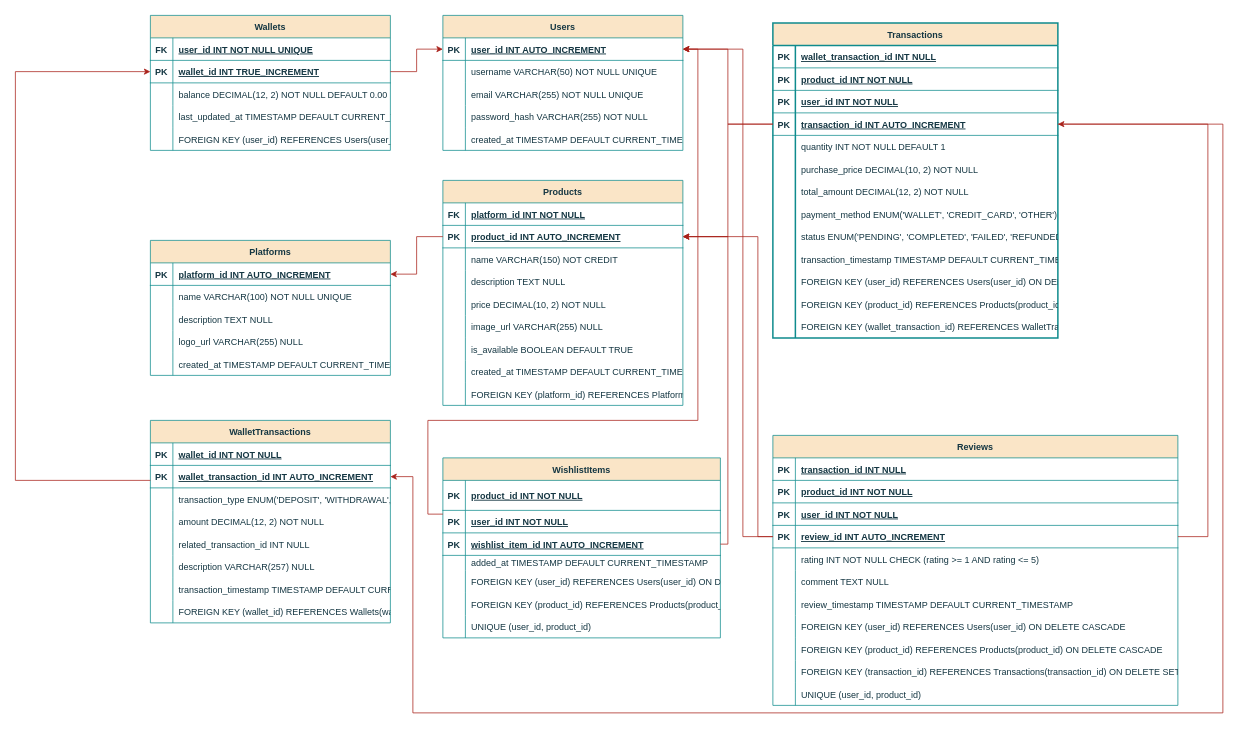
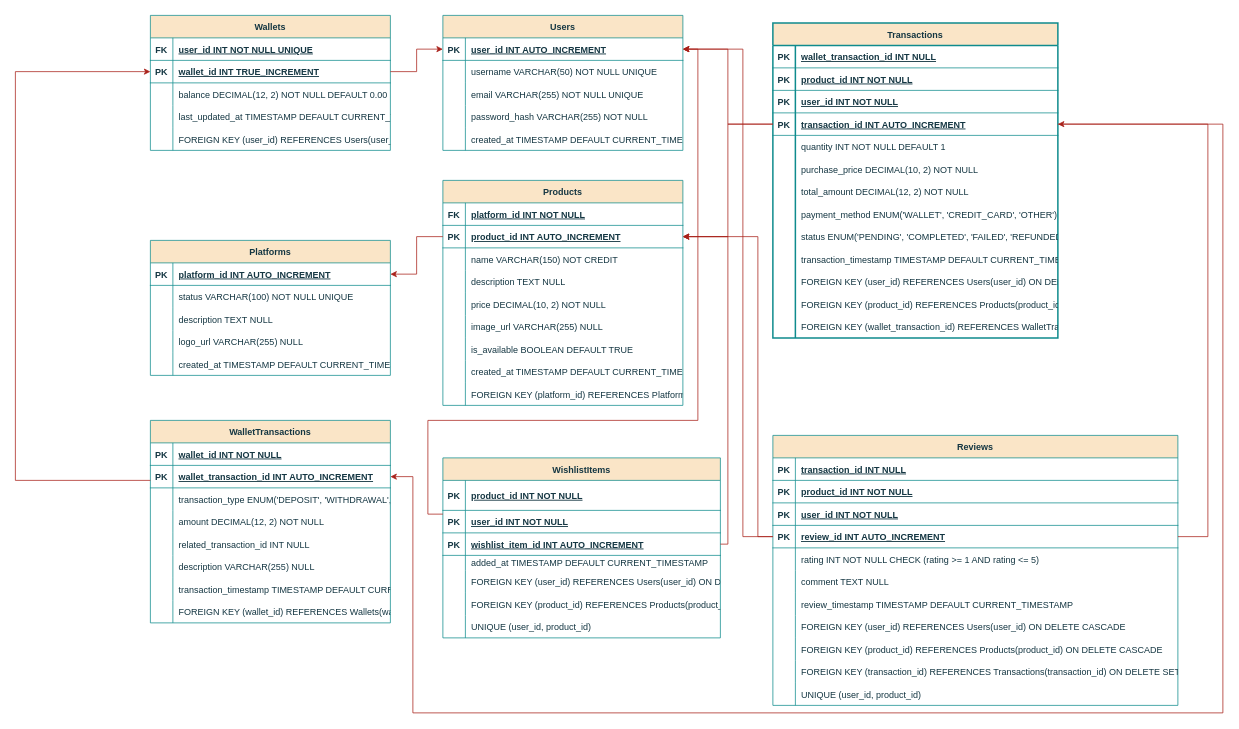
- <mxCell id="24" value="name VARCHAR(100) NOT NULL UNIQUE" style="shape=partialRectangle;overflow=hidden;connectable=0;fillColor=none;align=left;strokeColor=#0F8B8D;top=0;left=0;bottom=0;right=0;spacingLeft=6;labelBackgroundColor=none;fontColor=#143642;" vertex="1" parent="22"><mxGeometry x="30" width="290" height="30" as="geometry"><mxRectangle width="290" height="30" as="alternateBounds" /></mxGeometry></mxCell>
+ <mxCell id="24" value="status VARCHAR(100) NOT NULL UNIQUE" style="shape=partialRectangle;overflow=hidden;connectable=0;fillColor=none;align=left;strokeColor=#0F8B8D;top=0;left=0;bottom=0;right=0;spacingLeft=6;labelBackgroundColor=none;fontColor=#143642;" vertex="1" parent="22"><mxGeometry x="30" width="290" height="30" as="geometry"><mxRectangle width="290" height="30" as="alternateBounds" /></mxGeometry></mxCell>
- <mxCell id="96" value="description VARCHAR(257) NULL" style="shape=partialRectangle;overflow=hidden;connectable=0;fillColor=none;align=left;strokeColor=#0F8B8D;top=0;left=0;bottom=0;right=0;spacingLeft=6;labelBackgroundColor=none;fontColor=#143642;" vertex="1" parent="94"><mxGeometry x="30" width="290" height="30" as="geometry"><mxRectangle width="290" height="30" as="alternateBounds" /></mxGeometry></mxCell>
+ <mxCell id="96" value="description VARCHAR(255) NULL" style="shape=partialRectangle;overflow=hidden;connectable=0;fillColor=none;align=left;strokeColor=#0F8B8D;top=0;left=0;bottom=0;right=0;spacingLeft=6;labelBackgroundColor=none;fontColor=#143642;" vertex="1" parent="94"><mxGeometry x="30" width="290" height="30" as="geometry"><mxRectangle width="290" height="30" as="alternateBounds" /></mxGeometry></mxCell>
